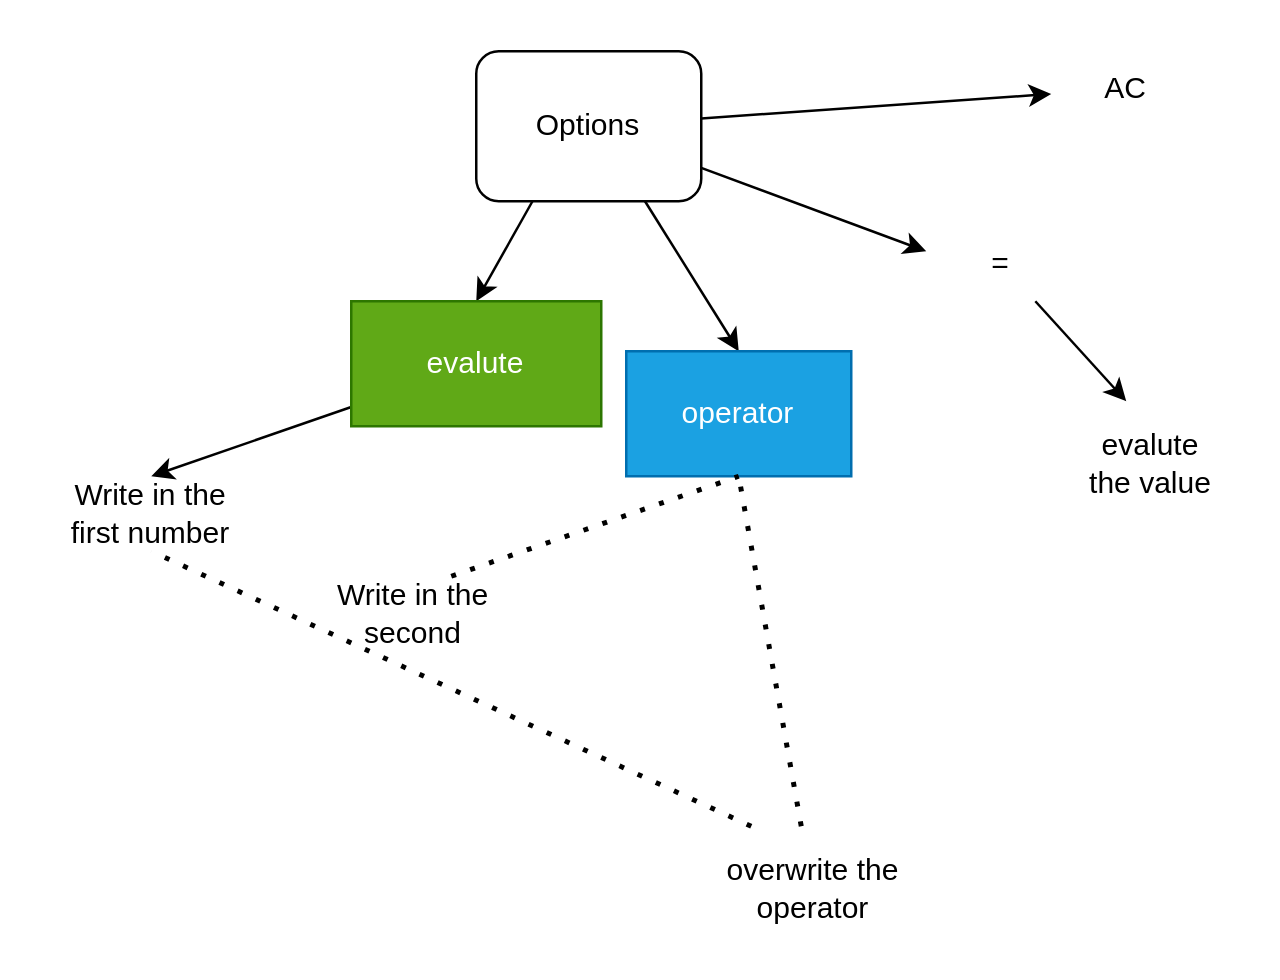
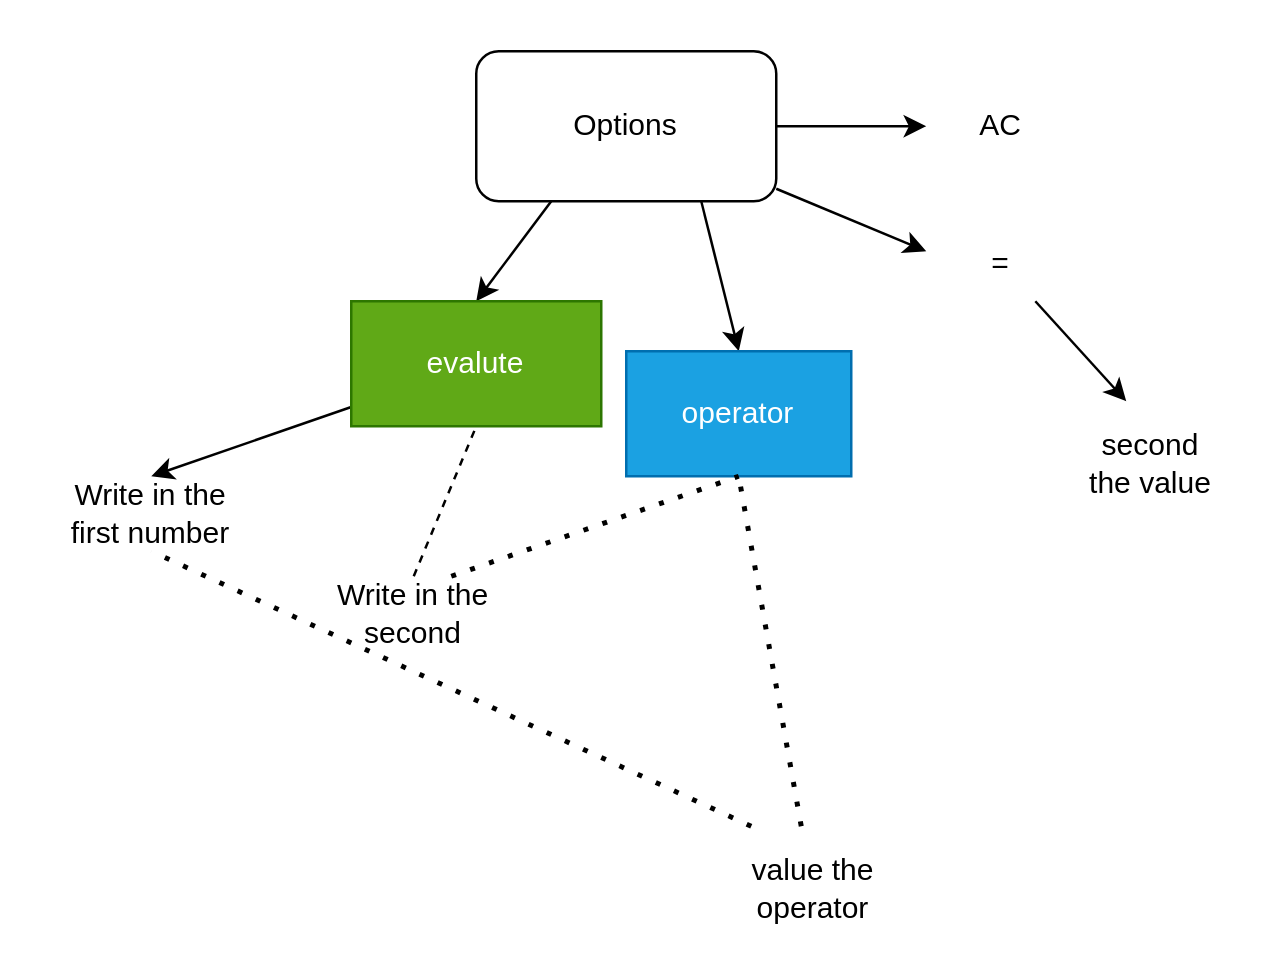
- <mxCell id="10" value="AC" style="text;html=1;strokeColor=none;fillColor=none;align=center;verticalAlign=middle;whiteSpace=wrap;rounded=0;" vertex="1" parent="1"><mxGeometry x="420" y="20" width="60" height="30" as="geometry" /></mxCell>
+ <mxCell id="10" value="AC" style="text;html=1;strokeColor=none;fillColor=none;align=center;verticalAlign=middle;whiteSpace=wrap;rounded=0;" vertex="1" parent="1"><mxGeometry x="370" y="35" width="60" height="30" as="geometry" /></mxCell>
- <mxCell id="6" value="Options" style="rounded=1;whiteSpace=wrap;html=1;" vertex="1" parent="1"><mxGeometry x="190" y="20" width="90" height="60" as="geometry" /></mxCell>
+ <mxCell id="6" value="Options" style="rounded=1;whiteSpace=wrap;html=1;" vertex="1" parent="1"><mxGeometry x="190" width="120" height="60" as="geometry" y="20" /></mxCell>
- <mxCell id="20" value="evalute the value" style="text;html=1;strokeColor=none;fillColor=none;align=center;verticalAlign=middle;whiteSpace=wrap;rounded=0;" vertex="1" parent="1"><mxGeometry x="430" y="170" width="60" height="30" as="geometry" /></mxCell>
+ <mxCell id="20" value="second the value" style="text;html=1;strokeColor=none;fillColor=none;align=center;verticalAlign=middle;whiteSpace=wrap;rounded=0;" vertex="1" parent="1"><mxGeometry x="430" y="170" width="60" height="30" as="geometry" /></mxCell>
+ <mxCell id="11" value="" style="endArrow=none;dashed=1;html=1;entryX=0.5;entryY=1;entryDx=0;entryDy=0;exitX=0.5;exitY=0;exitDx=0;exitDy=0;" edge="1" parent="1" source="13" target="8"><mxGeometry width="50" height="50" relative="1" as="geometry"><mxPoint x="170" y="220" as="sourcePoint" /><mxPoint x="220" y="170" as="targetPoint" /></mxGeometry></mxCell>
- <mxCell id="17" value="overwrite the operator" style="text;html=1;strokeColor=none;fillColor=none;align=center;verticalAlign=middle;whiteSpace=wrap;rounded=0;" vertex="1" parent="1"><mxGeometry x="280" y="340" width="90" height="30" as="geometry" /></mxCell>
+ <mxCell id="17" value="value the operator" style="text;html=1;strokeColor=none;fillColor=none;align=center;verticalAlign=middle;whiteSpace=wrap;rounded=0;" vertex="1" parent="1"><mxGeometry x="280" y="340" width="90" height="30" as="geometry" /></mxCell>
